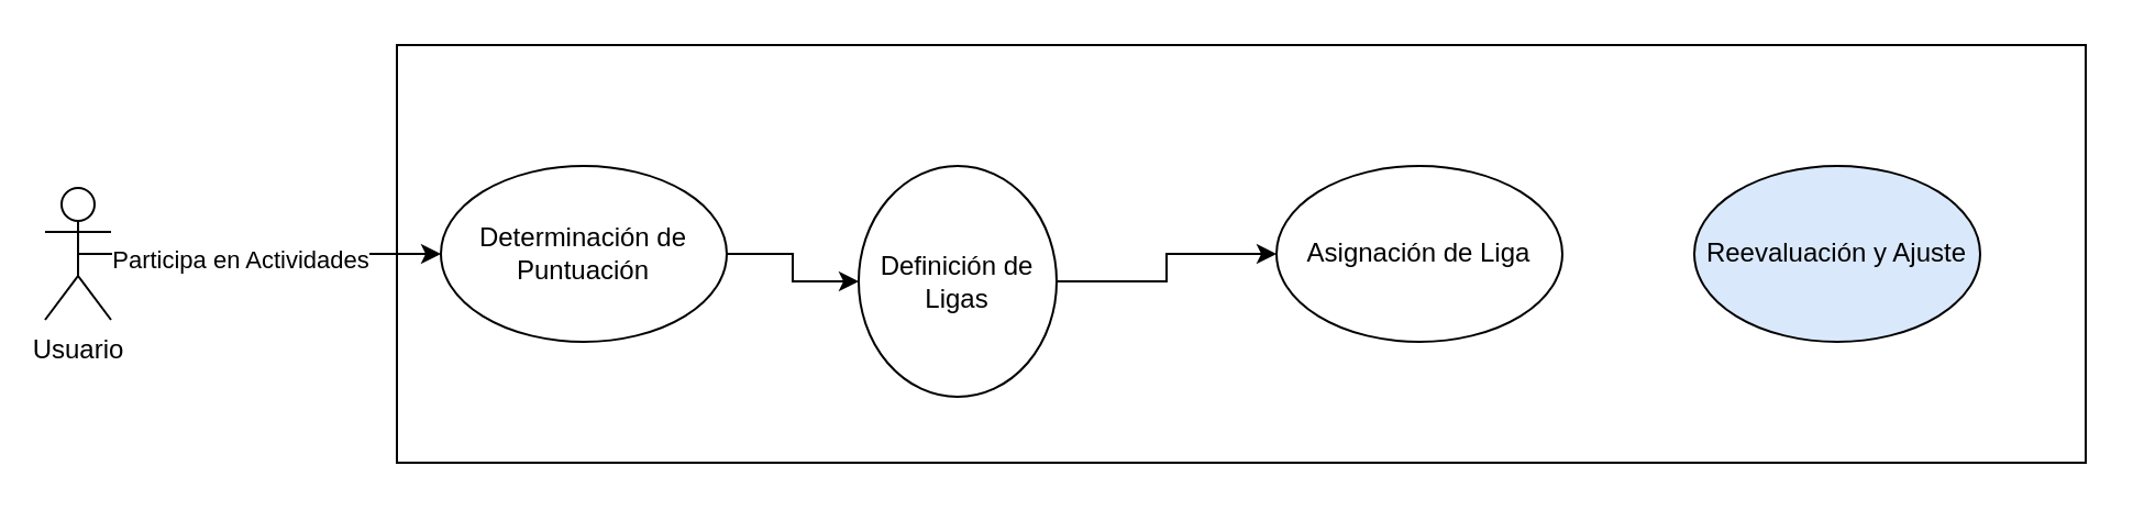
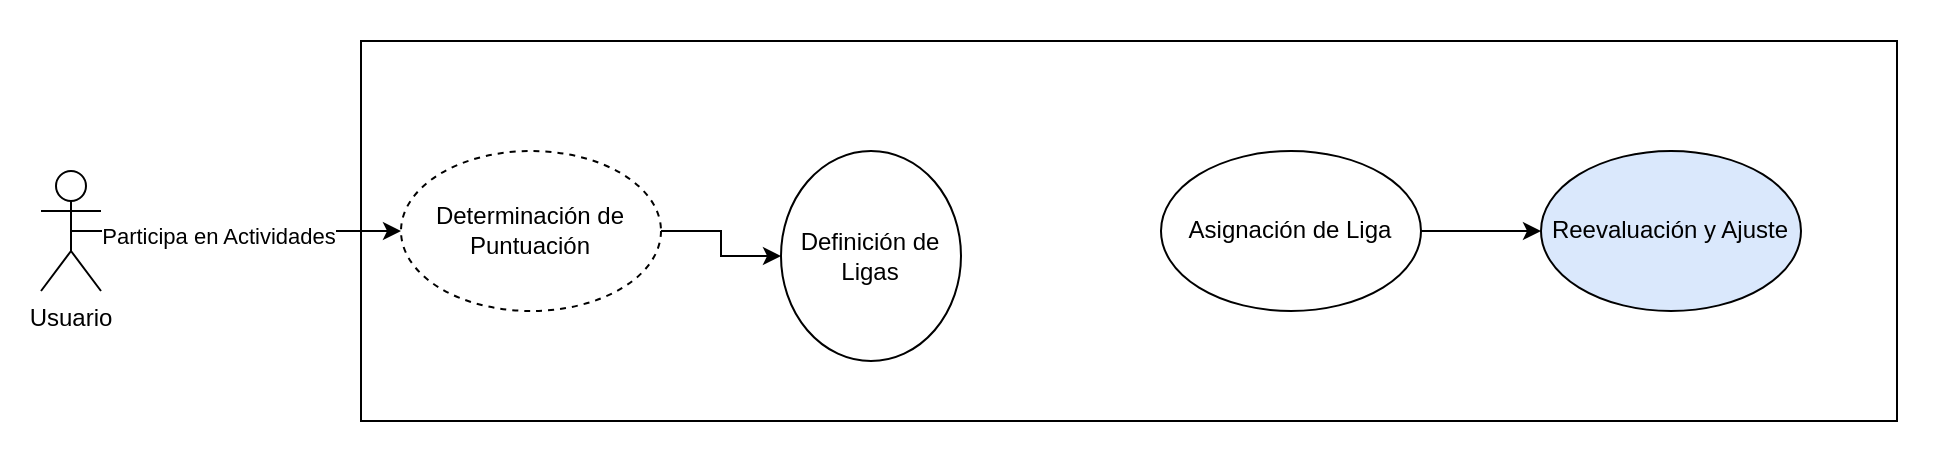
- <mxCell id="7" value="Determinación de Puntuación" style="ellipse;whiteSpace=wrap;html=1;" vertex="1" parent="1"><mxGeometry x="200" y="75" width="130" height="80" as="geometry" /></mxCell>
+ <mxCell id="7" value="Determinación de Puntuación" style="ellipse;whiteSpace=wrap;html=1;dashed=1;" vertex="1" parent="1"><mxGeometry x="200" y="75" width="130" height="80" as="geometry" /></mxCell>
+ <mxCell id="10" style="edgeStyle=orthogonalEdgeStyle;rounded=0;orthogonalLoop=1;jettySize=auto;html=1;entryX=0;entryY=0.5;entryDx=0;entryDy=0;" edge="1" parent="1" source="11" target="12"><mxGeometry relative="1" as="geometry" /></mxCell>
- <mxCell id="8" style="edgeStyle=orthogonalEdgeStyle;rounded=0;orthogonalLoop=1;jettySize=auto;html=1;entryX=0;entryY=0.5;entryDx=0;entryDy=0;" edge="1" parent="1" source="9" target="11"><mxGeometry relative="1" as="geometry" /></mxCell>
